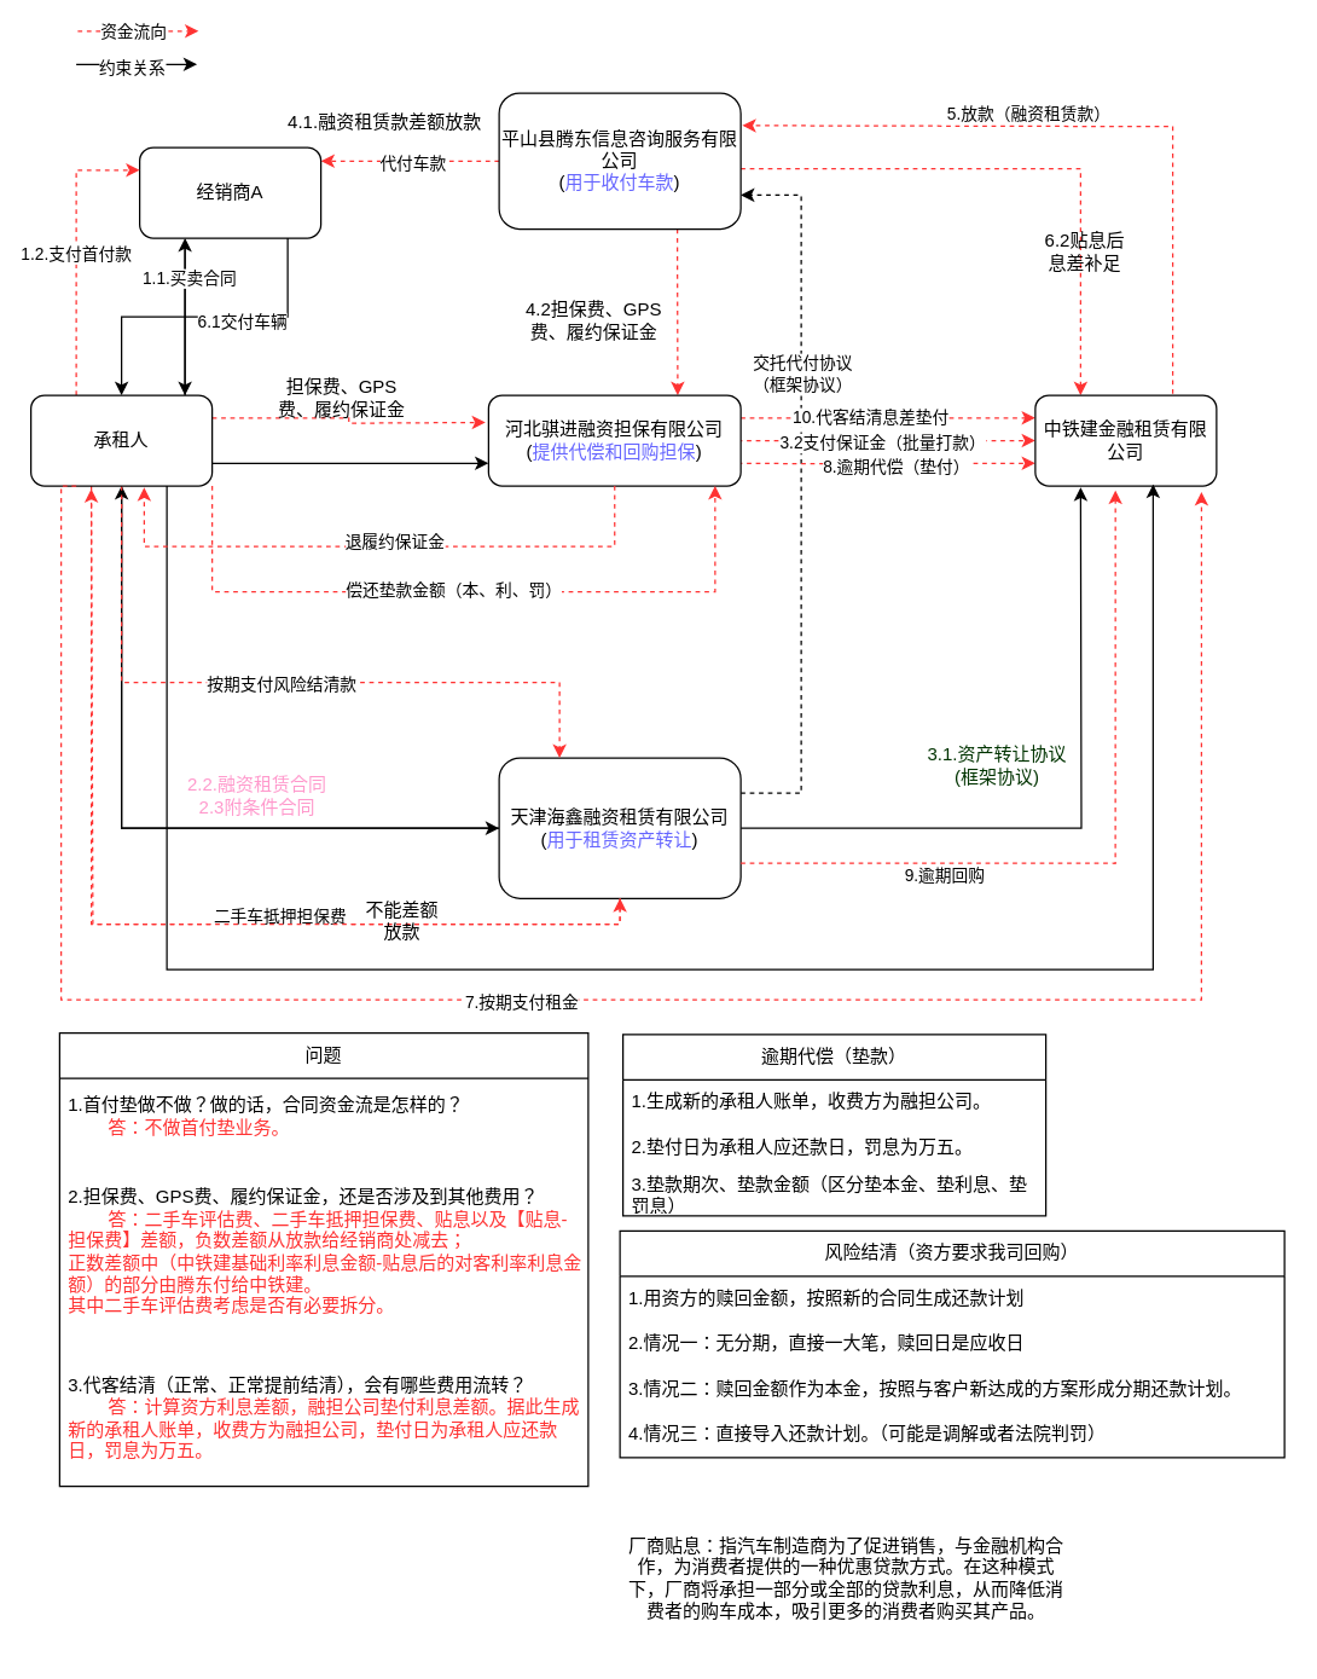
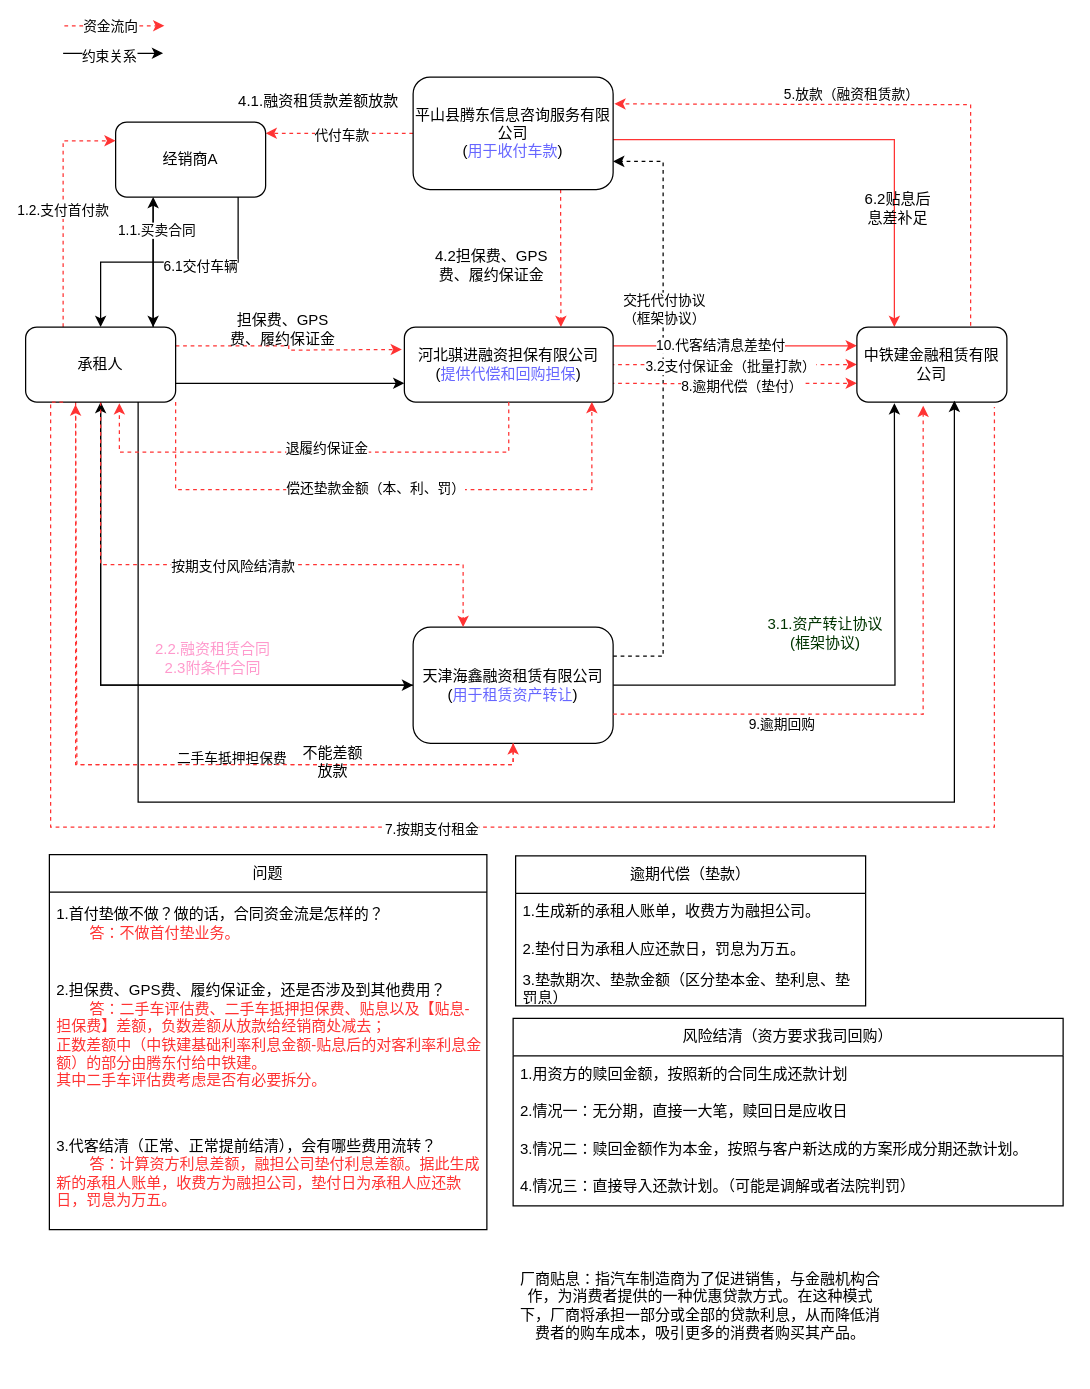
- <mxCell id="5" style="edgeStyle=orthogonalEdgeStyle;rounded=0;orthogonalLoop=1;jettySize=auto;html=1;entryX=0.25;entryY=0;entryDx=0;entryDy=0;fontColor=#FF3333;dashed=1;strokeColor=#FF3333;" edge="1" parent="1" source="6" target="34"><mxGeometry relative="1" as="geometry"><Array as="points"><mxPoint x="715" y="111" /></Array></mxGeometry></mxCell>
+ <mxCell id="5" style="edgeStyle=orthogonalEdgeStyle;rounded=0;orthogonalLoop=1;jettySize=auto;html=1;entryX=0.25;entryY=0;entryDx=0;entryDy=0;fontColor=#FF3333;dashed=0;strokeColor=#FF3333;" edge="1" parent="1" source="6" target="34"><mxGeometry relative="1" as="geometry"><Array as="points"><mxPoint x="715" y="111" /></Array></mxGeometry></mxCell>
- <mxCell id="16" style="edgeStyle=orthogonalEdgeStyle;rounded=0;orthogonalLoop=1;jettySize=auto;html=1;entryX=0;entryY=0.25;entryDx=0;entryDy=0;dashed=1;strokeColor=#FF3333;" parent="1" source="18" target="34" edge="1"><mxGeometry relative="1" as="geometry"><Array as="points"><mxPoint x="530" y="276" /><mxPoint x="530" y="276" /></Array></mxGeometry></mxCell>
+ <mxCell id="16" style="edgeStyle=orthogonalEdgeStyle;rounded=0;orthogonalLoop=1;jettySize=auto;html=1;entryX=0;entryY=0.25;entryDx=0;entryDy=0;dashed=0;strokeColor=#FF3333;" parent="1" source="18" target="34" edge="1"><mxGeometry relative="1" as="geometry"><Array as="points"><mxPoint x="530" y="276" /><mxPoint x="530" y="276" /></Array></mxGeometry></mxCell>
- <mxCell id="37" style="edgeStyle=orthogonalEdgeStyle;rounded=0;orthogonalLoop=1;jettySize=auto;html=1;dashed=1;strokeColor=#FF3333;entryX=0.917;entryY=1.067;entryDx=0;entryDy=0;entryPerimeter=0;exitX=0.25;exitY=1;exitDx=0;exitDy=0;" parent="1" source="32" target="34" edge="1"><mxGeometry relative="1" as="geometry"><mxPoint x="40" y="325" as="sourcePoint" /><mxPoint x="756" y="341" as="targetPoint" /><Array as="points"><mxPoint x="40" y="321" /><mxPoint x="40" y="661" /><mxPoint x="795" y="661" /></Array></mxGeometry></mxCell>
+ <mxCell id="37" style="edgeStyle=orthogonalEdgeStyle;rounded=0;orthogonalLoop=1;jettySize=auto;html=1;dashed=1;strokeColor=#FF3333;entryX=0.917;entryY=1.067;entryDx=0;entryDy=0;entryPerimeter=0;exitX=0.25;exitY=1;exitDx=0;exitDy=0;endArrow=none;" parent="1" source="32" target="34" edge="1"><mxGeometry relative="1" as="geometry"><mxPoint x="40" y="325" as="sourcePoint" /><mxPoint x="756" y="341" as="targetPoint" /><Array as="points"><mxPoint x="40" y="321" /><mxPoint x="40" y="661" /><mxPoint x="795" y="661" /></Array></mxGeometry></mxCell>
